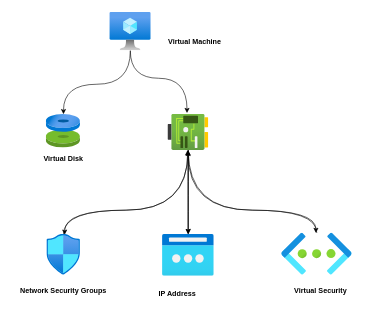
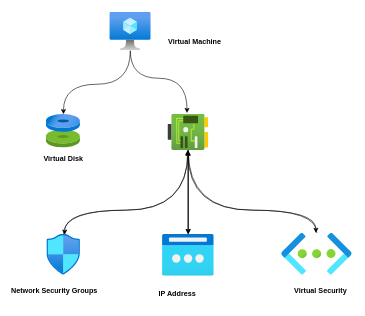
- <mxCell id="19" value="&lt;b&gt;Network Security Groups&lt;/b&gt;" style="text;html=1;strokeColor=none;fillColor=none;align=center;verticalAlign=middle;whiteSpace=wrap;rounded=0;" vertex="1" parent="1"><mxGeometry x="20" y="470" width="170" height="30" as="geometry" /></mxCell>
+ <mxCell id="19" value="&lt;b&gt;Network Security Groups&lt;/b&gt;" style="text;html=1;strokeColor=none;fillColor=none;align=center;verticalAlign=middle;whiteSpace=wrap;rounded=0;" vertex="1" parent="1"><mxGeometry x="5" y="470" width="170" height="30" as="geometry" /></mxCell>
